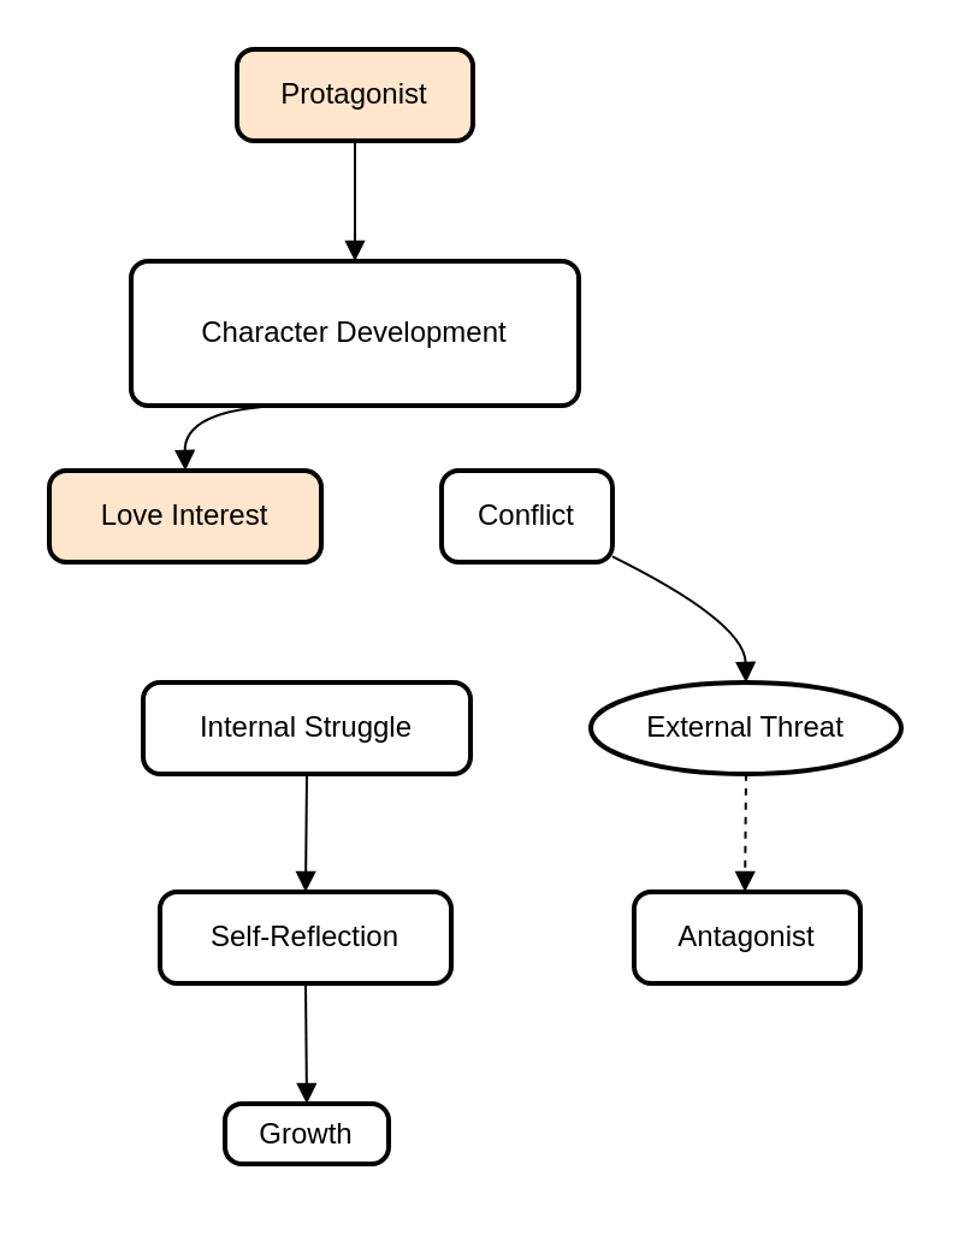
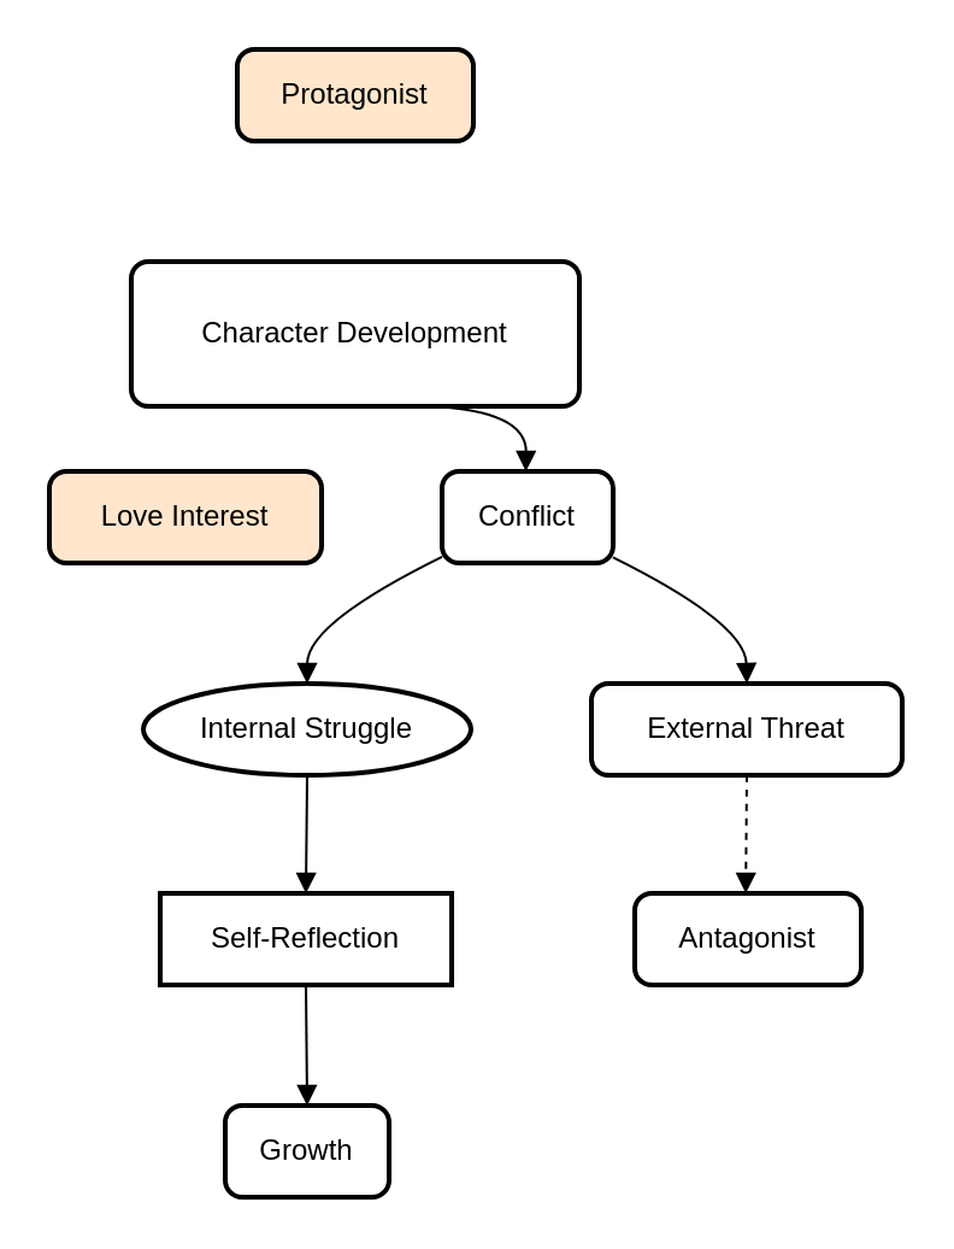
- <mxCell id="11" value="" style="curved=1;startArrow=none;endArrow=block;exitX=0.5;exitY=0.99;entryX=0.5;entryY=-0.01;rounded=0;" edge="1" parent="1" source="2" target="3"><mxGeometry relative="1" as="geometry"><Array as="points" /></mxGeometry></mxCell>
- <mxCell id="12" value="" style="curved=1;startArrow=none;endArrow=block;exitX=0.34;exitY=0.97;entryX=0.5;entryY=0;rounded=0;" edge="1" parent="1" source="3" target="4"><mxGeometry relative="1" as="geometry"><Array as="points"><mxPoint x="76" y="170" /></Array></mxGeometry></mxCell>
+ <mxCell id="13" value="" style="curved=1;startArrow=none;endArrow=block;exitX=0.66;exitY=0.97;entryX=0.49;entryY=0;rounded=0;" edge="1" parent="1" source="3" target="5"><mxGeometry relative="1" as="geometry"><Array as="points"><mxPoint x="218" y="170" /></Array></mxGeometry></mxCell>
+ <mxCell id="14" value="" style="curved=1;startArrow=none;endArrow=block;exitX=-0.01;exitY=0.94;entryX=0.5;entryY=-0.01;rounded=0;" edge="1" parent="1" source="5" target="6"><mxGeometry relative="1" as="geometry"><Array as="points"><mxPoint x="127" y="258" /></Array></mxGeometry></mxCell>
- <mxCell id="6" value="Internal Struggle" style="rounded=1;absoluteArcSize=1;arcSize=14;whiteSpace=wrap;strokeWidth=2;" vertex="1" parent="1"><mxGeometry x="59" y="283" width="136" height="38" as="geometry" /></mxCell>
+ <mxCell id="6" value="Internal Struggle" style="ellipse;absoluteArcSize=1;arcSize=14;whiteSpace=wrap;strokeWidth=2;" vertex="1" parent="1"><mxGeometry x="59" y="283" width="136" height="38" as="geometry" /></mxCell>
- <mxCell id="7" value="External Threat" style="ellipse;absoluteArcSize=1;arcSize=14;whiteSpace=wrap;strokeWidth=2;" vertex="1" parent="1"><mxGeometry x="245" y="283" width="129" height="38" as="geometry" /></mxCell>
+ <mxCell id="7" value="External Threat" style="rounded=1;absoluteArcSize=1;arcSize=14;whiteSpace=wrap;strokeWidth=2;" vertex="1" parent="1"><mxGeometry x="245" y="283" width="129" height="38" as="geometry" /></mxCell>
- <mxCell id="8" value="Self-Reflection" style="rounded=1;absoluteArcSize=1;arcSize=14;whiteSpace=wrap;strokeWidth=2;" vertex="1" parent="1"><mxGeometry x="66" y="370" width="121" height="38" as="geometry" /></mxCell>
+ <mxCell id="8" value="Self-Reflection" style="absoluteArcSize=1;arcSize=14;whiteSpace=wrap;strokeWidth=2;rounded=0;" vertex="1" parent="1"><mxGeometry x="66" y="370" width="121" height="38" as="geometry" /></mxCell>
- <mxCell id="9" value="Growth" style="rounded=1;absoluteArcSize=1;arcSize=14;whiteSpace=wrap;strokeWidth=2;" vertex="1" parent="1"><mxGeometry x="93" y="458" width="68" height="25" as="geometry" /></mxCell>
+ <mxCell id="9" value="Growth" style="rounded=1;absoluteArcSize=1;arcSize=14;whiteSpace=wrap;strokeWidth=2;" vertex="1" parent="1"><mxGeometry x="93" y="458" width="68" height="38" as="geometry" /></mxCell>
